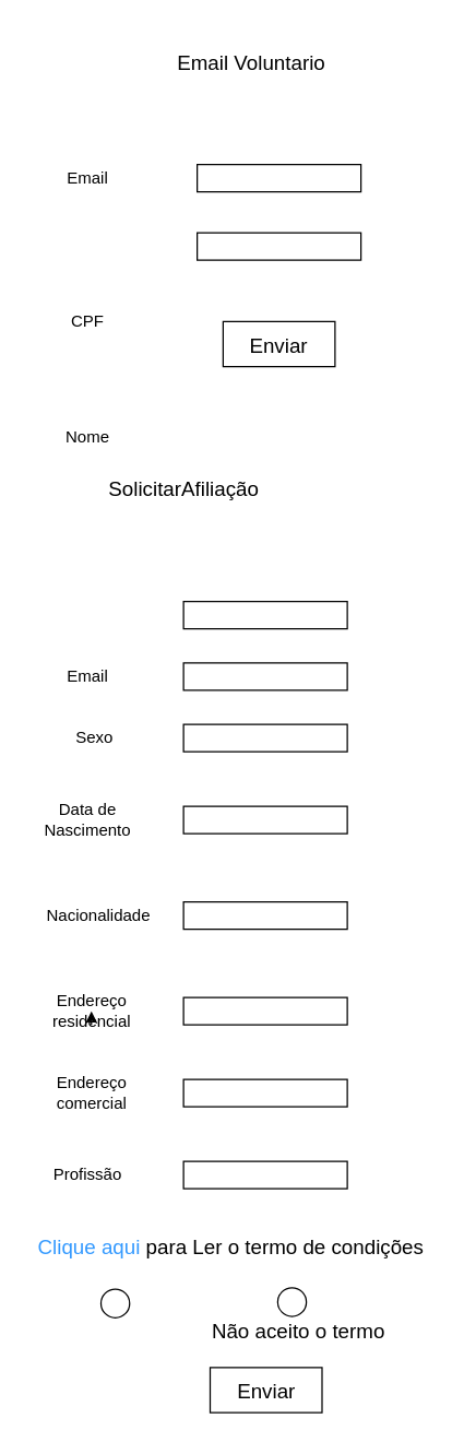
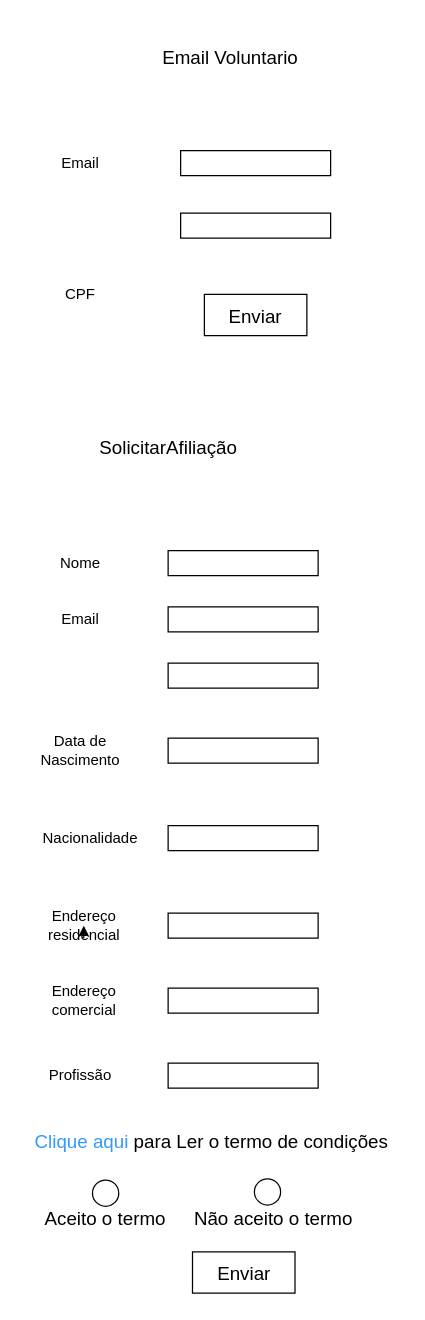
- <mxCell id="7" value="Nome" style="text;html=1;strokeColor=none;fillColor=none;align=center;verticalAlign=middle;whiteSpace=wrap;rounded=0;" parent="1" vertex="1"><mxGeometry x="44" y="310" width="40" height="20" as="geometry" /></mxCell>
+ <mxCell id="7" value="Nome" style="text;html=1;strokeColor=none;fillColor=none;align=center;verticalAlign=middle;whiteSpace=wrap;rounded=0;" parent="1" vertex="1"><mxGeometry x="44" y="440" width="40" height="20" as="geometry" /></mxCell>
- <mxCell id="8" value="Sexo" style="text;html=1;strokeColor=none;fillColor=none;align=center;verticalAlign=middle;whiteSpace=wrap;rounded=0;" parent="1" vertex="1"><mxGeometry x="49" y="530" width="40" height="20" as="geometry" /></mxCell>
+ <mxCell id="31" value="Aceito o termo" style="text;html=1;strokeColor=none;fillColor=none;align=center;verticalAlign=middle;whiteSpace=wrap;rounded=0;fontSize=15;" vertex="1" parent="1"><mxGeometry x="32.5" y="964.5" width="102" height="18" as="geometry" /></mxCell>
